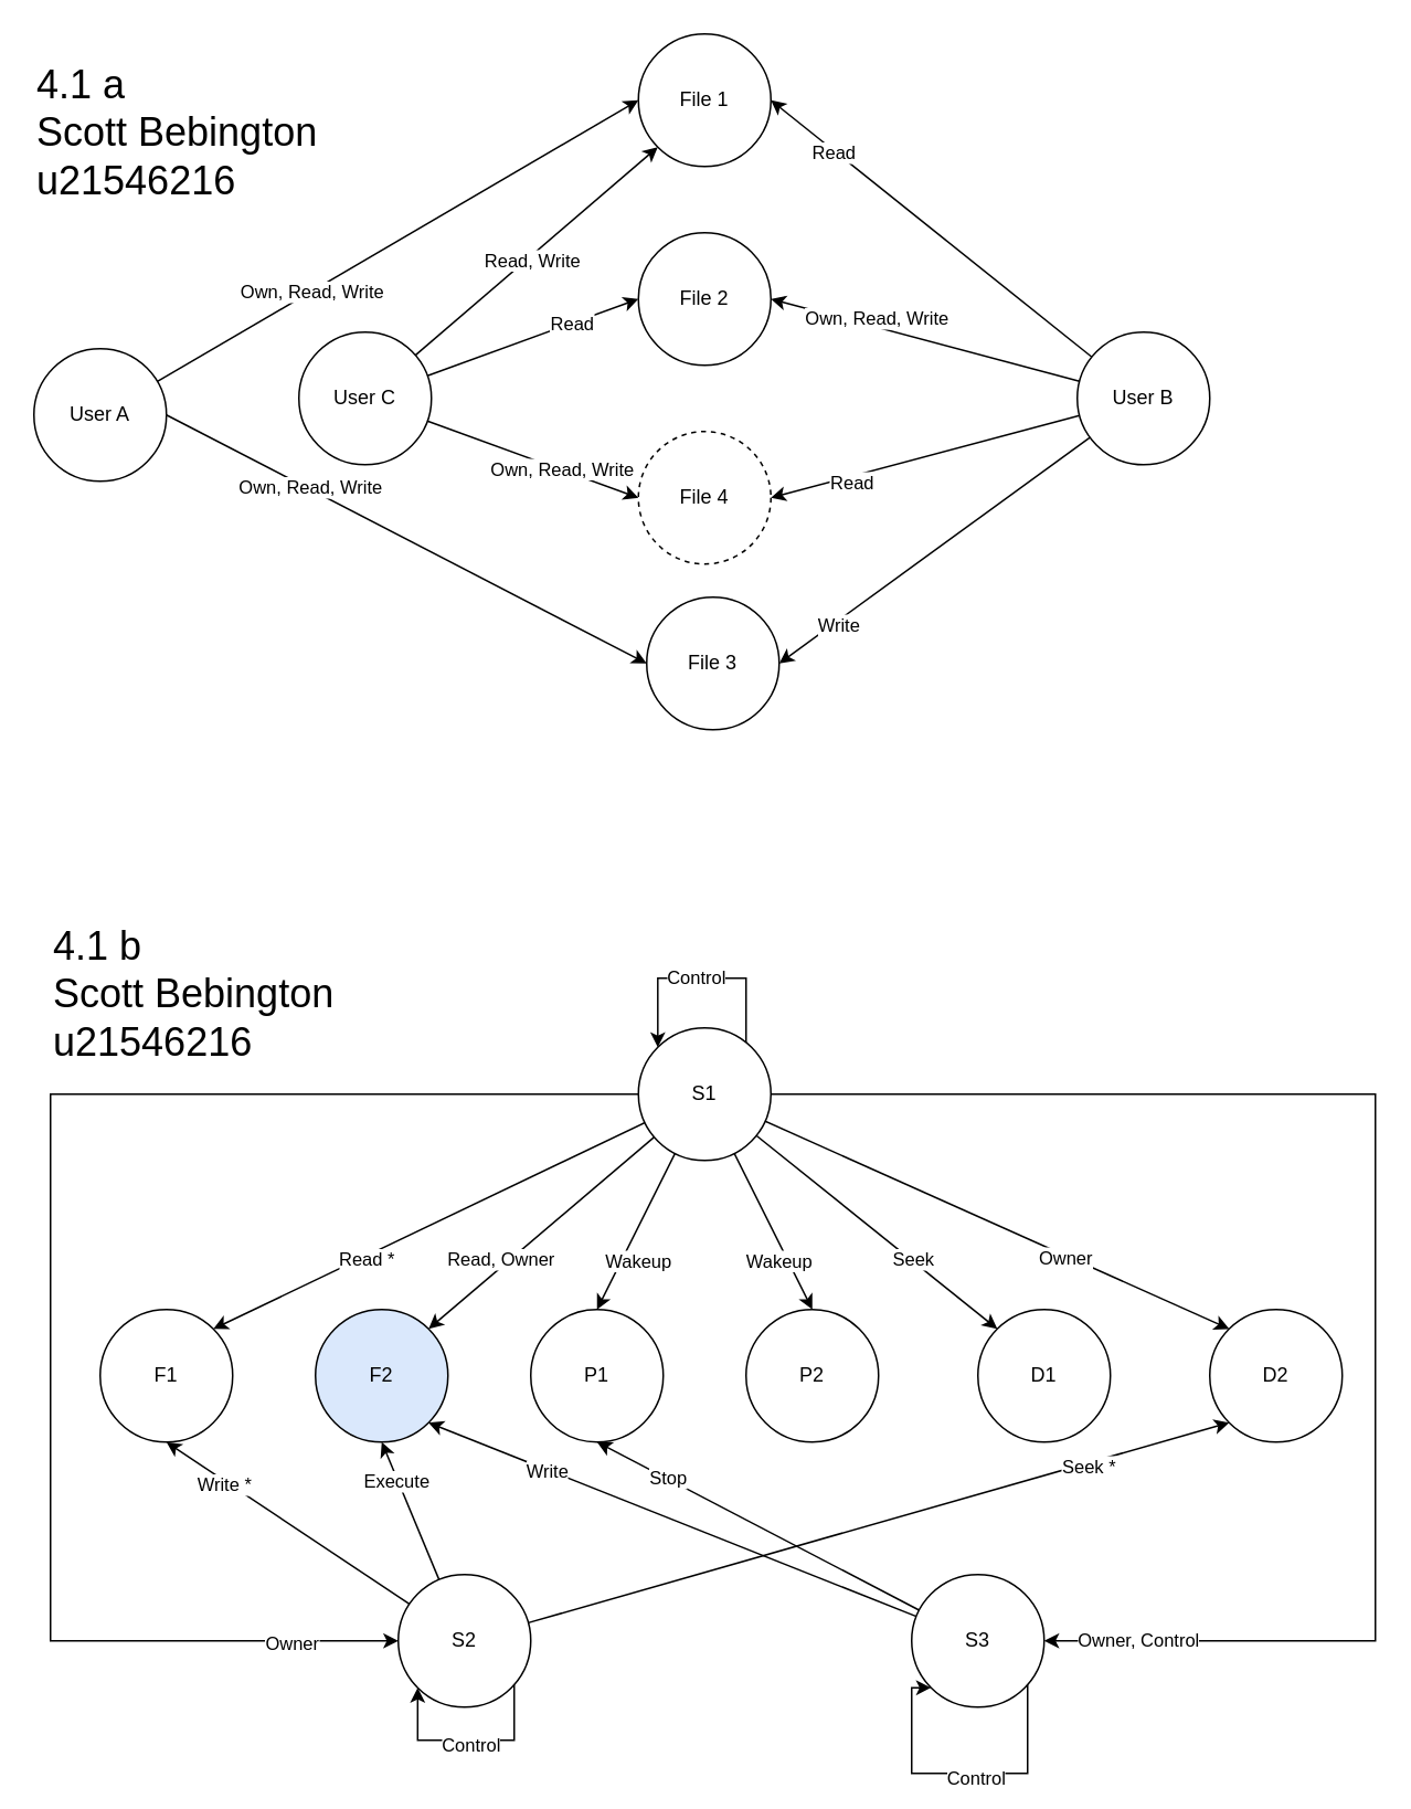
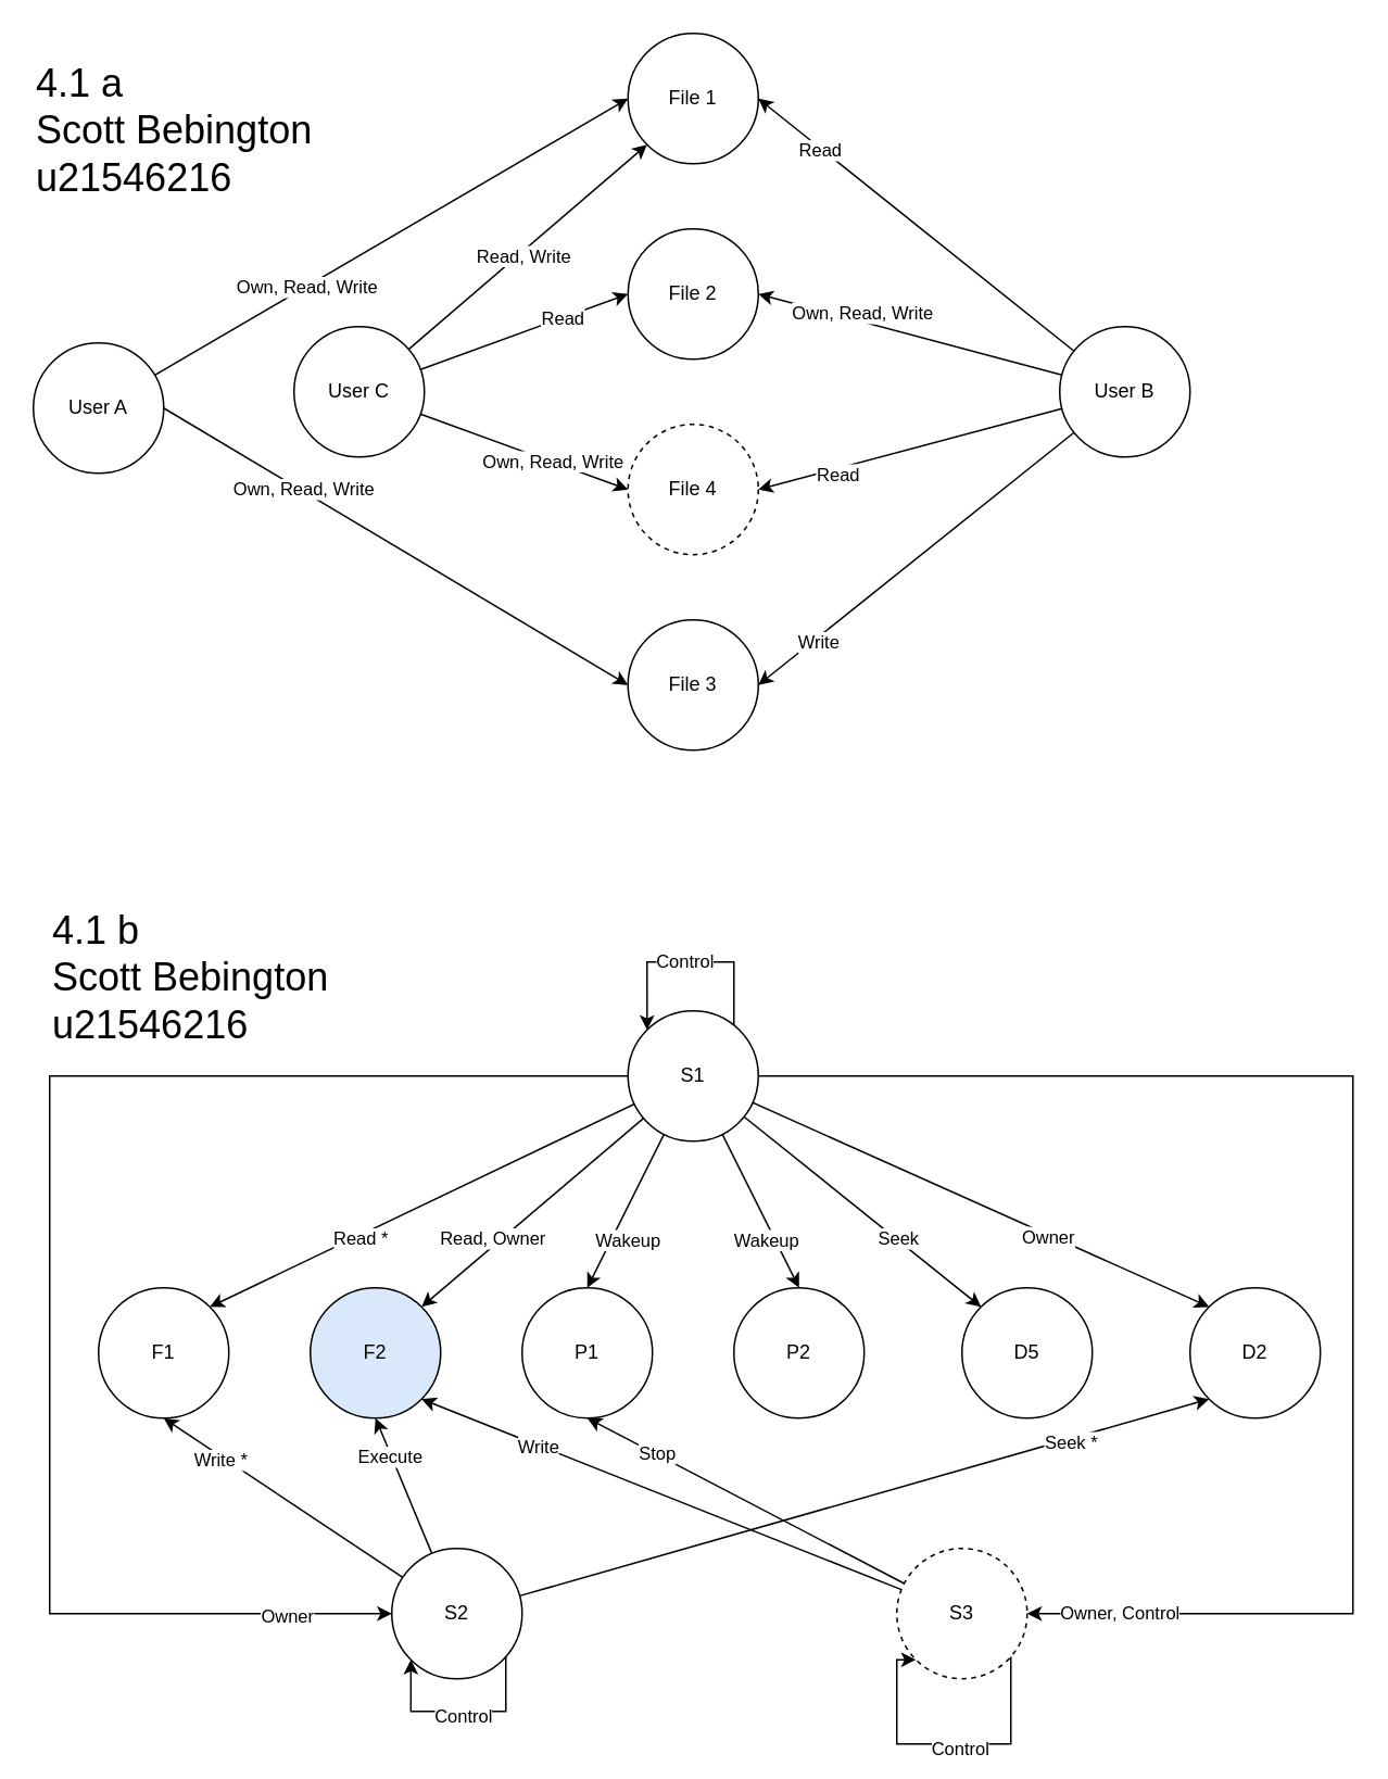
- <mxCell id="26" value="File 3" style="ellipse;whiteSpace=wrap;html=1;aspect=fixed;" vertex="1" parent="1"><mxGeometry x="390" y="360" width="80" height="80" as="geometry" /></mxCell>
+ <mxCell id="26" value="File 3" style="ellipse;whiteSpace=wrap;html=1;aspect=fixed;" vertex="1" parent="1"><mxGeometry x="385" y="380" width="80" height="80" as="geometry" /></mxCell>
- <mxCell id="44" value="D1" style="ellipse;whiteSpace=wrap;html=1;aspect=fixed;" vertex="1" parent="1"><mxGeometry x="590" y="790" width="80" height="80" as="geometry" /></mxCell>
+ <mxCell id="44" value="D5" style="ellipse;whiteSpace=wrap;html=1;aspect=fixed;" vertex="1" parent="1"><mxGeometry x="590" y="790" width="80" height="80" as="geometry" /></mxCell>
- <mxCell id="51" value="S3" style="ellipse;whiteSpace=wrap;html=1;aspect=fixed;" vertex="1" parent="1"><mxGeometry x="550" y="950" width="80" height="80" as="geometry" /></mxCell>
+ <mxCell id="51" value="S3" style="ellipse;whiteSpace=wrap;html=1;aspect=fixed;dashed=1;" vertex="1" parent="1"><mxGeometry x="550" y="950" width="80" height="80" as="geometry" /></mxCell>
